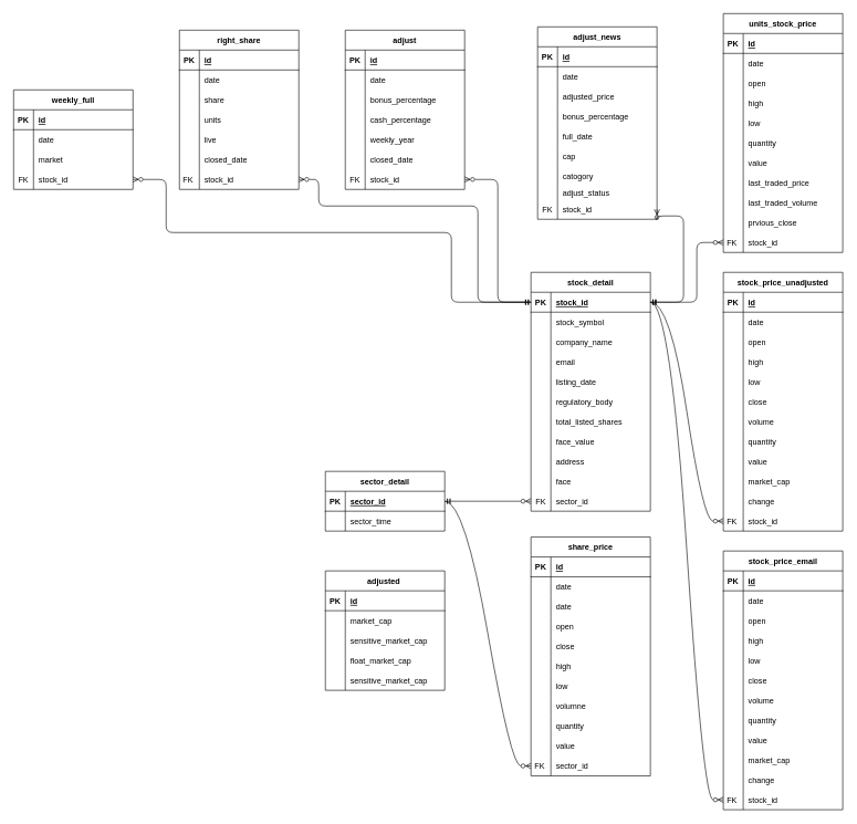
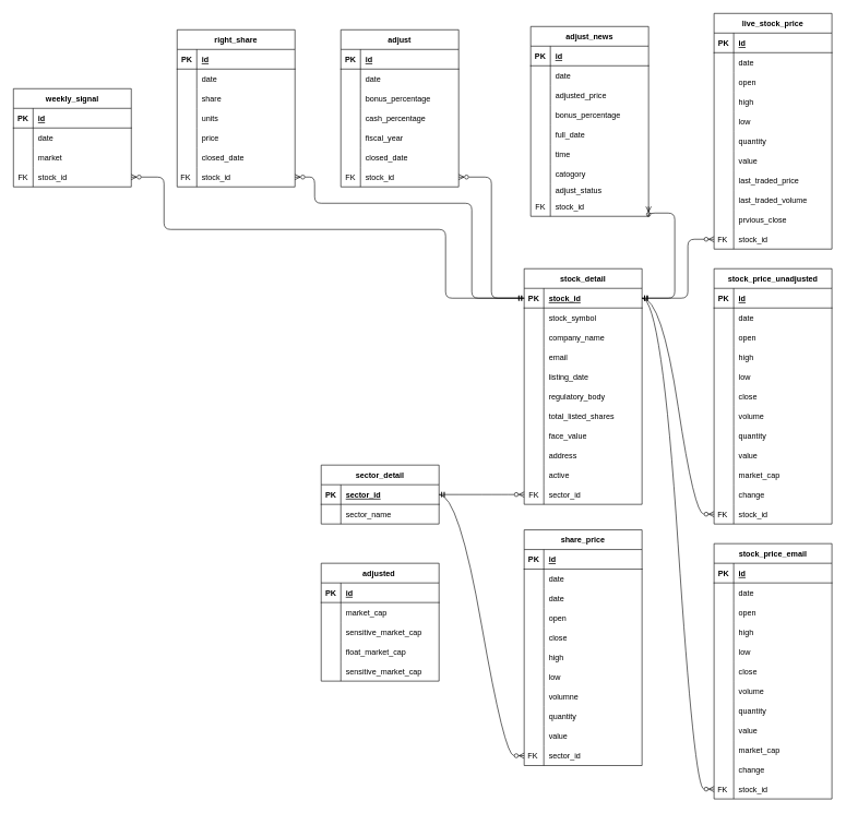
- <mxCell id="260" value="units_stock_price" style="shape=table;startSize=30;container=1;collapsible=1;childLayout=tableLayout;fixedRows=1;rowLines=0;fontStyle=1;align=center;resizeLast=1;labelBackgroundColor=none;labelBorderColor=none;fillColor=none;spacing=1;verticalAlign=middle;" parent="1" vertex="1"><mxGeometry x="1090" y="20" width="180" height="360" as="geometry" /></mxCell>
+ <mxCell id="260" value="live_stock_price" style="shape=table;startSize=30;container=1;collapsible=1;childLayout=tableLayout;fixedRows=1;rowLines=0;fontStyle=1;align=center;resizeLast=1;labelBackgroundColor=none;labelBorderColor=none;fillColor=none;spacing=1;verticalAlign=middle;" parent="1" vertex="1"><mxGeometry x="1090" y="20" width="180" height="360" as="geometry" /></mxCell>
- <mxCell id="243" value="weekly_full" style="shape=table;startSize=30;container=1;collapsible=1;childLayout=tableLayout;fixedRows=1;rowLines=0;fontStyle=1;align=center;resizeLast=1;labelBackgroundColor=none;labelBorderColor=none;fillColor=none;" parent="1" vertex="1"><mxGeometry x="20" y="135" width="180" height="150" as="geometry" /></mxCell>
+ <mxCell id="243" value="weekly_signal" style="shape=table;startSize=30;container=1;collapsible=1;childLayout=tableLayout;fixedRows=1;rowLines=0;fontStyle=1;align=center;resizeLast=1;labelBackgroundColor=none;labelBorderColor=none;fillColor=none;" parent="1" vertex="1"><mxGeometry x="20" y="135" width="180" height="150" as="geometry" /></mxCell>
- <mxCell id="236" value="live" style="shape=partialRectangle;connectable=0;fillColor=none;top=0;left=0;bottom=0;right=0;align=left;spacingLeft=6;overflow=hidden;labelBackgroundColor=none;labelBorderColor=none;" parent="234" vertex="1"><mxGeometry x="30" width="150" height="30" as="geometry"><mxRectangle width="150" height="30" as="alternateBounds" /></mxGeometry></mxCell>
+ <mxCell id="236" value="price" style="shape=partialRectangle;connectable=0;fillColor=none;top=0;left=0;bottom=0;right=0;align=left;spacingLeft=6;overflow=hidden;labelBackgroundColor=none;labelBorderColor=none;" parent="234" vertex="1"><mxGeometry x="30" width="150" height="30" as="geometry"><mxRectangle width="150" height="30" as="alternateBounds" /></mxGeometry></mxCell>
- <mxCell id="214" value="weekly_year" style="shape=partialRectangle;connectable=0;fillColor=none;top=0;left=0;bottom=0;right=0;align=left;spacingLeft=6;overflow=hidden;labelBackgroundColor=none;labelBorderColor=none;" parent="212" vertex="1"><mxGeometry x="30" width="150" height="30" as="geometry"><mxRectangle width="150" height="30" as="alternateBounds" /></mxGeometry></mxCell>
+ <mxCell id="214" value="fiscal_year" style="shape=partialRectangle;connectable=0;fillColor=none;top=0;left=0;bottom=0;right=0;align=left;spacingLeft=6;overflow=hidden;labelBackgroundColor=none;labelBorderColor=none;" parent="212" vertex="1"><mxGeometry x="30" width="150" height="30" as="geometry"><mxRectangle width="150" height="30" as="alternateBounds" /></mxGeometry></mxCell>
- <mxCell id="188" value="cap" style="shape=partialRectangle;connectable=0;fillColor=none;top=0;left=0;bottom=0;right=0;align=left;spacingLeft=6;overflow=hidden;labelBackgroundColor=none;labelBorderColor=none;" parent="186" vertex="1"><mxGeometry x="30" width="150" height="30" as="geometry"><mxRectangle width="150" height="30" as="alternateBounds" /></mxGeometry></mxCell>
+ <mxCell id="188" value="time" style="shape=partialRectangle;connectable=0;fillColor=none;top=0;left=0;bottom=0;right=0;align=left;spacingLeft=6;overflow=hidden;labelBackgroundColor=none;labelBorderColor=none;" parent="186" vertex="1"><mxGeometry x="30" width="150" height="30" as="geometry"><mxRectangle width="150" height="30" as="alternateBounds" /></mxGeometry></mxCell>
- <mxCell id="39" value="face" style="shape=partialRectangle;connectable=0;fillColor=none;top=0;left=0;bottom=0;right=0;align=left;spacingLeft=6;overflow=hidden;" parent="37" vertex="1"><mxGeometry x="30" width="150" height="30" as="geometry"><mxRectangle width="150" height="30" as="alternateBounds" /></mxGeometry></mxCell>
+ <mxCell id="39" value="active" style="shape=partialRectangle;connectable=0;fillColor=none;top=0;left=0;bottom=0;right=0;align=left;spacingLeft=6;overflow=hidden;" parent="37" vertex="1"><mxGeometry x="30" width="150" height="30" as="geometry"><mxRectangle width="150" height="30" as="alternateBounds" /></mxGeometry></mxCell>
- <mxCell id="8" value="sector_time" style="shape=partialRectangle;connectable=0;fillColor=none;top=0;left=0;bottom=0;right=0;align=left;spacingLeft=6;overflow=hidden;" parent="6" vertex="1"><mxGeometry x="30" width="150" height="30" as="geometry"><mxRectangle width="150" height="30" as="alternateBounds" /></mxGeometry></mxCell>
+ <mxCell id="8" value="sector_name" style="shape=partialRectangle;connectable=0;fillColor=none;top=0;left=0;bottom=0;right=0;align=left;spacingLeft=6;overflow=hidden;" parent="6" vertex="1"><mxGeometry x="30" width="150" height="30" as="geometry"><mxRectangle width="150" height="30" as="alternateBounds" /></mxGeometry></mxCell>
